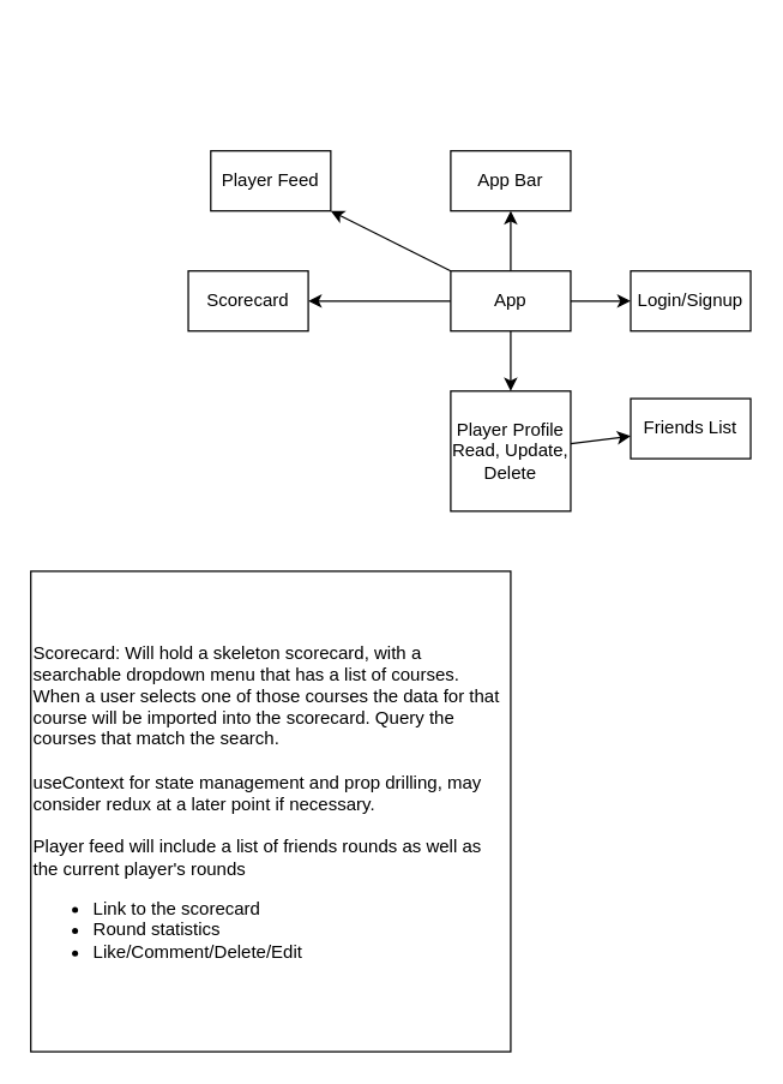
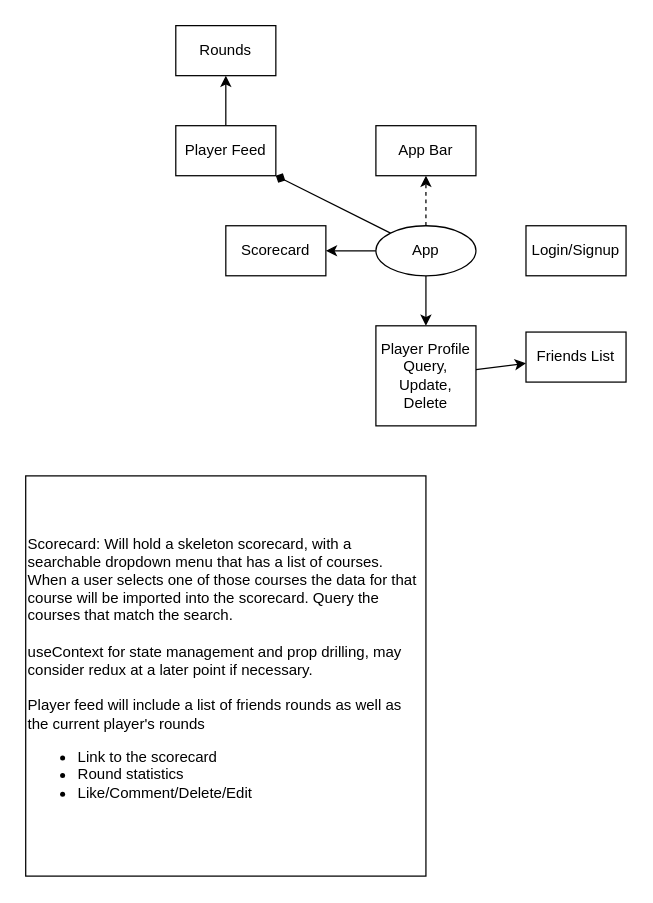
+ <mxCell id="14" value="Rounds" style="rounded=0;whiteSpace=wrap;html=1;" vertex="1" parent="1"><mxGeometry x="140" y="20" width="80" height="40" as="geometry" /></mxCell>
+ <mxCell id="12" value="" style="edgeStyle=none;html=1;" edge="1" parent="1" source="13" target="14"><mxGeometry relative="1" as="geometry" /></mxCell>
- <mxCell id="5" value="" style="edgeStyle=none;html=1;" edge="1" parent="1" source="7" target="13"><mxGeometry relative="1" as="geometry" /></mxCell>
+ <mxCell id="5" value="" style="edgeStyle=none;html=1;endArrow=diamond;" edge="1" parent="1" source="7" target="13"><mxGeometry relative="1" as="geometry" /></mxCell>
- <mxCell id="4" value="" style="edgeStyle=none;html=1;" edge="1" parent="1" source="7" target="11"><mxGeometry relative="1" as="geometry" /></mxCell>
+ <mxCell id="4" value="" style="edgeStyle=none;html=1;dashed=1;" edge="1" parent="1" source="7" target="11"><mxGeometry relative="1" as="geometry" /></mxCell>
- <mxCell id="15" value="Scorecard" style="rounded=0;whiteSpace=wrap;html=1;" vertex="1" parent="1"><mxGeometry x="125" y="180" width="80" height="40" as="geometry" /></mxCell>
+ <mxCell id="15" value="Scorecard" style="rounded=0;whiteSpace=wrap;html=1;" vertex="1" parent="1"><mxGeometry x="180" y="180" width="80" height="40" as="geometry" /></mxCell>
- <mxCell id="7" value="App" style="rounded=0;whiteSpace=wrap;html=1;" vertex="1" parent="1"><mxGeometry x="300" y="180" width="80" height="40" as="geometry" /></mxCell>
+ <mxCell id="7" value="App" style="ellipse;whiteSpace=wrap;html=1;" vertex="1" parent="1"><mxGeometry x="300" y="180" width="80" height="40" as="geometry" /></mxCell>
- <mxCell id="3" value="" style="edgeStyle=none;html=1;" edge="1" parent="1" source="7" target="10"><mxGeometry relative="1" as="geometry" /></mxCell>
- <mxCell id="9" value="Player Profile&lt;br&gt;Read, Update, Delete" style="rounded=0;whiteSpace=wrap;html=1;" vertex="1" parent="1"><mxGeometry x="300" y="260" width="80" height="80" as="geometry" /></mxCell>
+ <mxCell id="9" value="Player Profile&lt;br&gt;Query, Update, Delete" style="rounded=0;whiteSpace=wrap;html=1;" vertex="1" parent="1"><mxGeometry x="300" y="260" width="80" height="80" as="geometry" /></mxCell>
